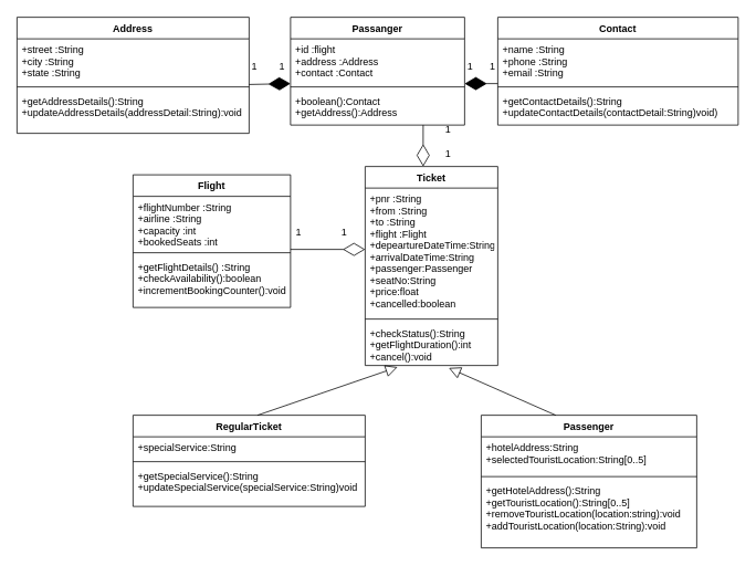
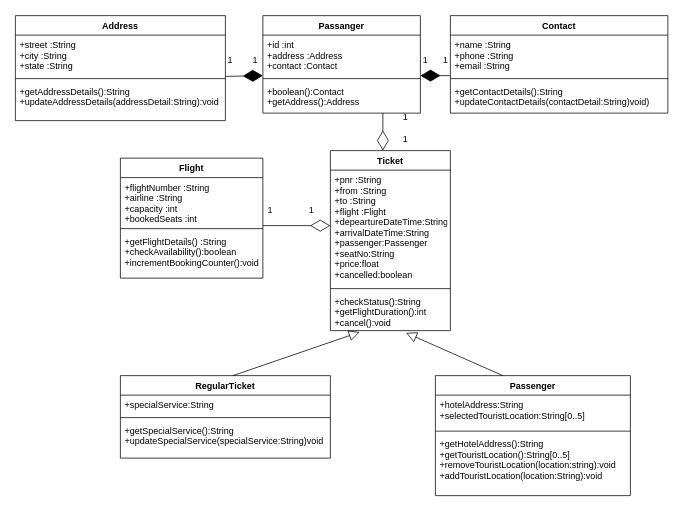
- <mxCell id="11" value="+id :flight&#10;+address :Address&#10;+contact :Contact" style="text;strokeColor=none;fillColor=none;align=left;verticalAlign=top;spacingLeft=4;spacingRight=4;overflow=hidden;rotatable=0;points=[[0,0.5],[1,0.5]];portConstraint=eastwest;" parent="10" vertex="1"><mxGeometry y="26" width="210" height="54" as="geometry" /></mxCell>
+ <mxCell id="11" value="+id :int&#10;+address :Address&#10;+contact :Contact" style="text;strokeColor=none;fillColor=none;align=left;verticalAlign=top;spacingLeft=4;spacingRight=4;overflow=hidden;rotatable=0;points=[[0,0.5],[1,0.5]];portConstraint=eastwest;" parent="10" vertex="1"><mxGeometry y="26" width="210" height="54" as="geometry" /></mxCell>
